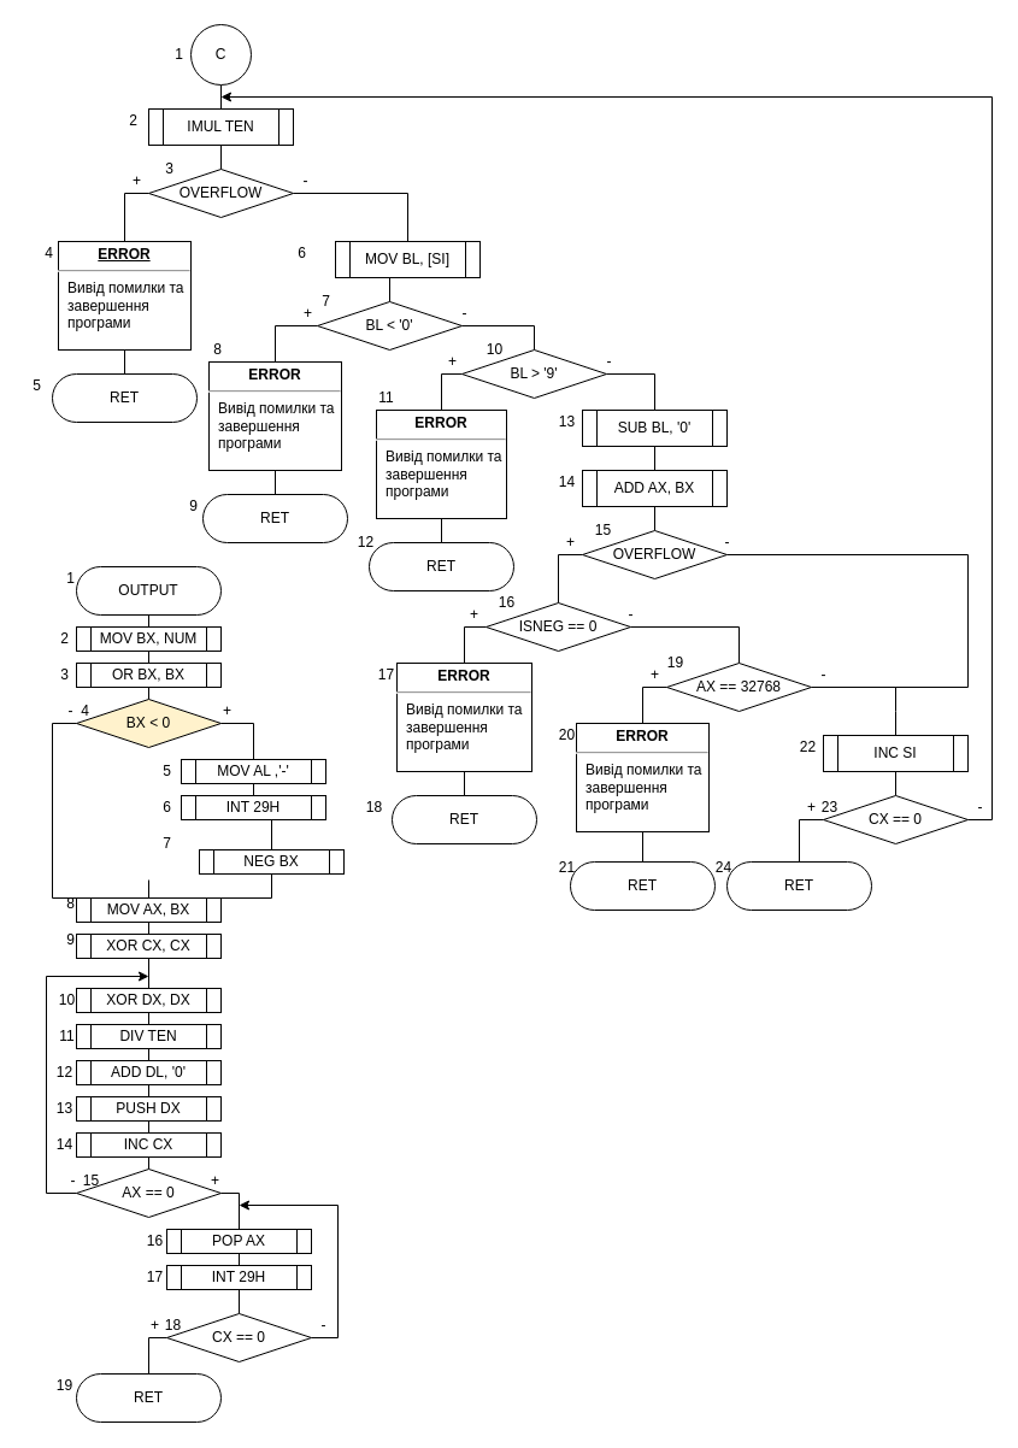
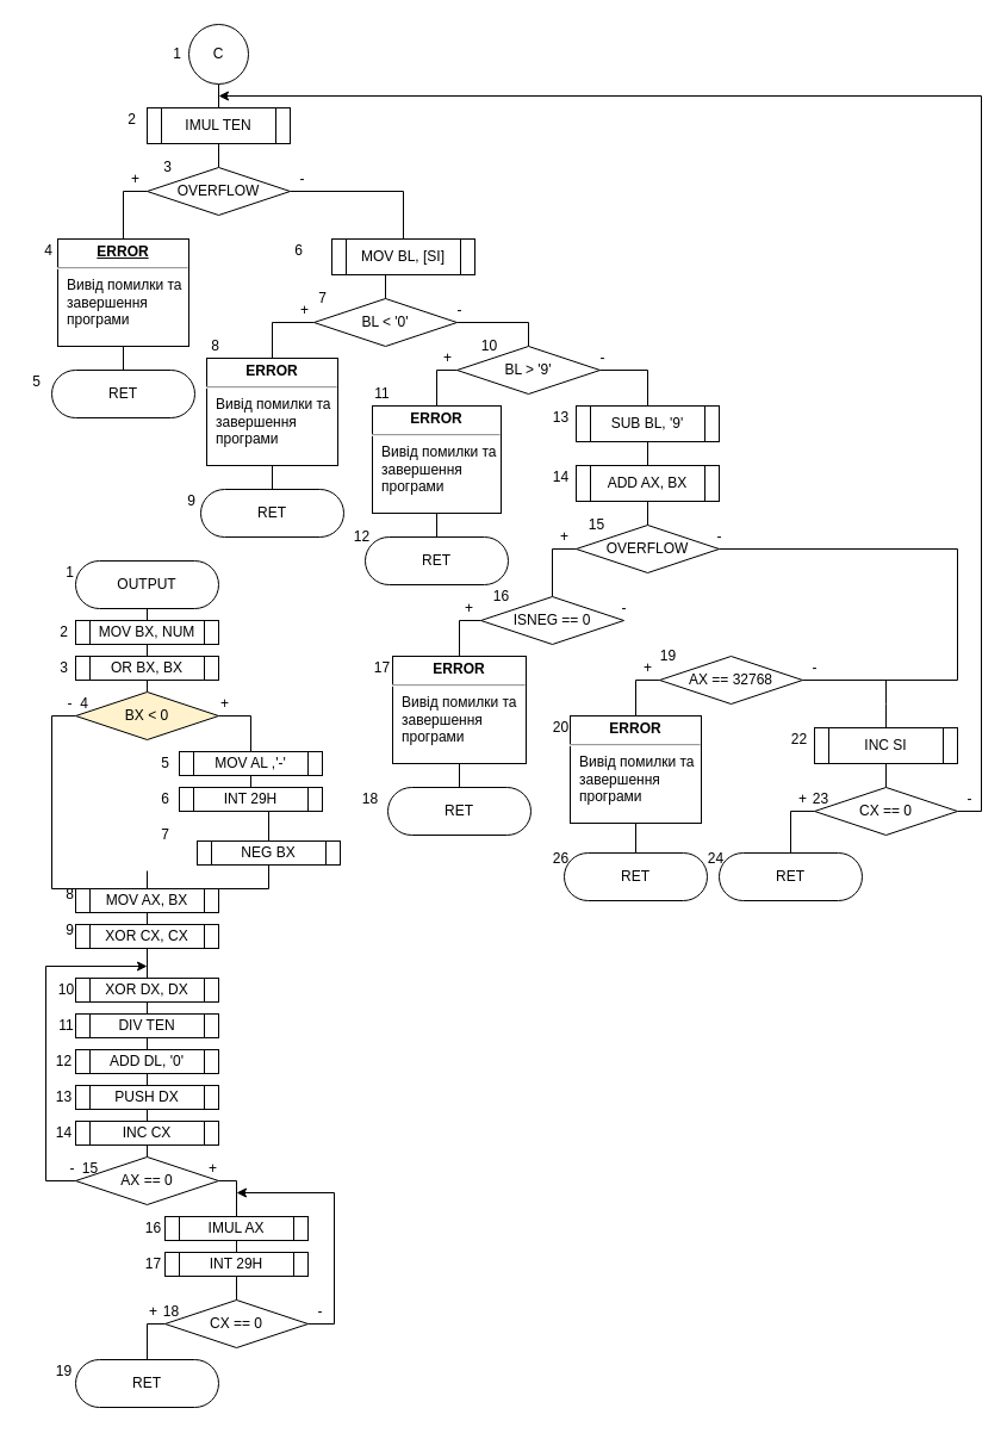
- <mxCell id="31" value="SUB BL, '0'" style="shape=process;whiteSpace=wrap;html=1;backgroundOutline=1;" parent="1" vertex="1"><mxGeometry x="483" y="340" width="120" height="30" as="geometry" /></mxCell>
+ <mxCell id="31" value="SUB BL, '9'" style="shape=process;whiteSpace=wrap;html=1;backgroundOutline=1;" parent="1" vertex="1"><mxGeometry x="483" y="340" width="120" height="30" as="geometry" /></mxCell>
- <mxCell id="39" style="edgeStyle=orthogonalEdgeStyle;rounded=0;orthogonalLoop=1;jettySize=auto;html=1;exitX=1;exitY=0.5;exitDx=0;exitDy=0;entryX=0.5;entryY=0;entryDx=0;entryDy=0;endArrow=none;endFill=0;" parent="1" source="40" target="47" edge="1"><mxGeometry relative="1" as="geometry" /></mxCell>
- <mxCell id="84" value="21" style="text;html=1;align=center;verticalAlign=middle;resizable=0;points=[];autosize=1;strokeColor=none;fillColor=none;" parent="1" vertex="1"><mxGeometry x="455" y="710" width="30" height="20" as="geometry" /></mxCell>
+ <mxCell id="84" value="26" style="text;html=1;align=center;verticalAlign=middle;resizable=0;points=[];autosize=1;strokeColor=none;fillColor=none;" parent="1" vertex="1"><mxGeometry x="455" y="710" width="30" height="20" as="geometry" /></mxCell>
- <mxCell id="124" value="POP AX" style="shape=process;whiteSpace=wrap;html=1;backgroundOutline=1;" parent="1" vertex="1"><mxGeometry x="138" y="1020" width="120" height="20" as="geometry" /></mxCell>
+ <mxCell id="124" value="IMUL AX" style="shape=process;whiteSpace=wrap;html=1;backgroundOutline=1;" parent="1" vertex="1"><mxGeometry x="138" y="1020" width="120" height="20" as="geometry" /></mxCell>
